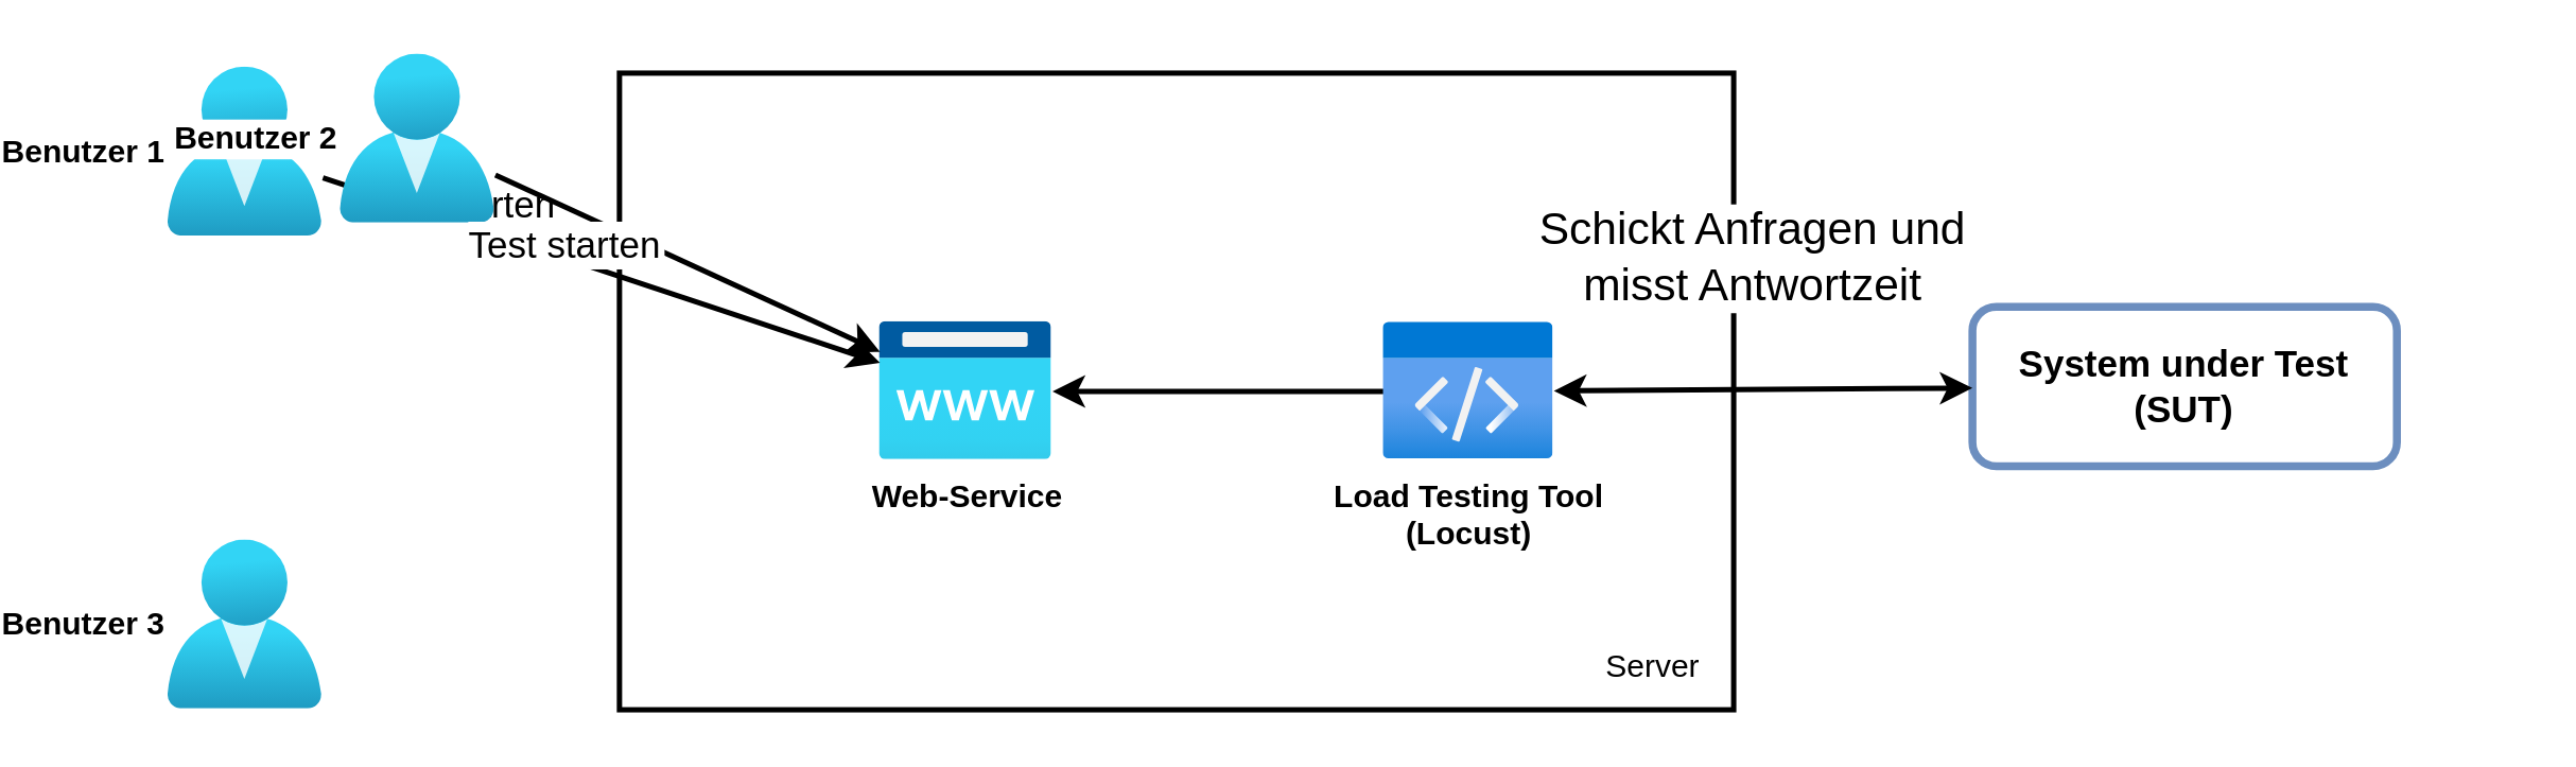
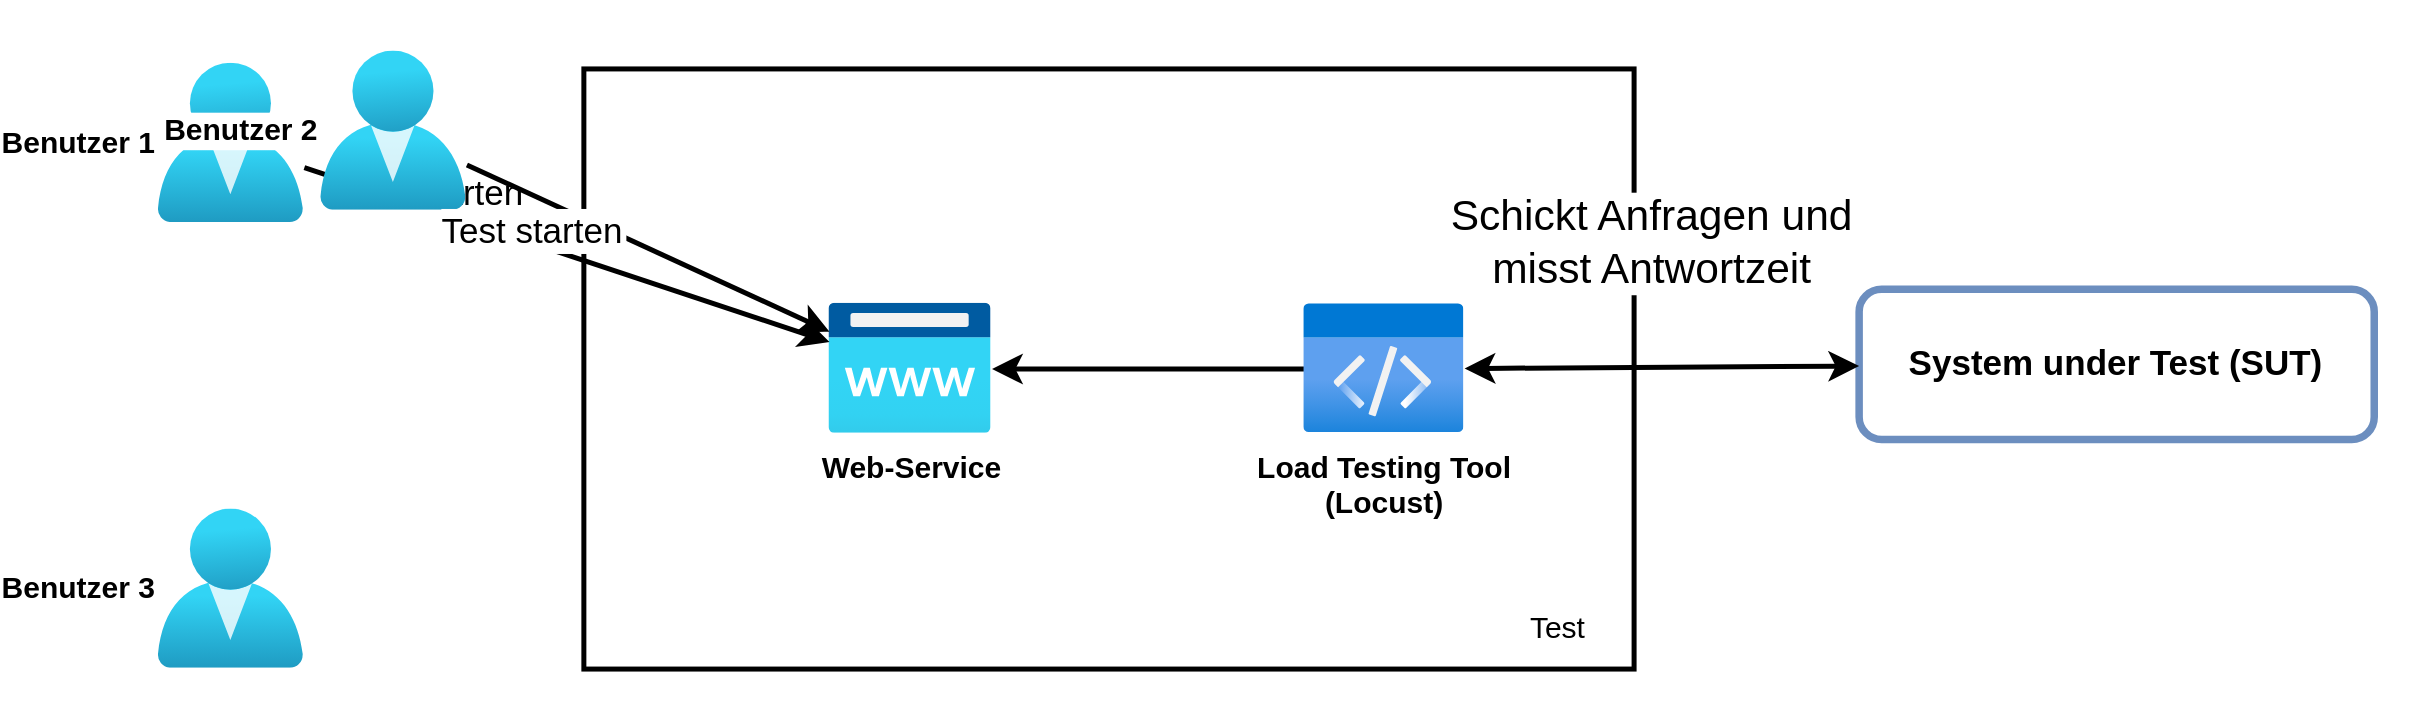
- <mxCell id="5" value="System under Test (SUT)" style="rounded=1;whiteSpace=wrap;html=1;strokeColor=#6C8EBF;strokeWidth=3;fillColor=none;fontSize=14;fontStyle=1" parent="1" vertex="1"><mxGeometry x="700" y="115.15" width="160" height="60" as="geometry" /></mxCell>
+ <mxCell id="5" value="System under Test (SUT)" style="rounded=1;whiteSpace=wrap;html=1;strokeColor=#6C8EBF;strokeWidth=3;fillColor=none;fontSize=14;fontStyle=1" parent="1" vertex="1"><mxGeometry x="700" y="115.15" width="206" height="60" as="geometry" /></mxCell>
- <mxCell id="12" value="Server&amp;nbsp;" style="text;html=1;strokeColor=none;fillColor=none;align=center;verticalAlign=middle;whiteSpace=wrap;rounded=0;" parent="1" vertex="1"><mxGeometry x="554" y="236" width="55" height="30" as="geometry" /></mxCell>
+ <mxCell id="12" value="Test&amp;nbsp;" style="text;html=1;strokeColor=none;fillColor=none;align=center;verticalAlign=middle;whiteSpace=wrap;rounded=0;" parent="1" vertex="1"><mxGeometry x="554" y="236" width="55" height="30" as="geometry" /></mxCell>
